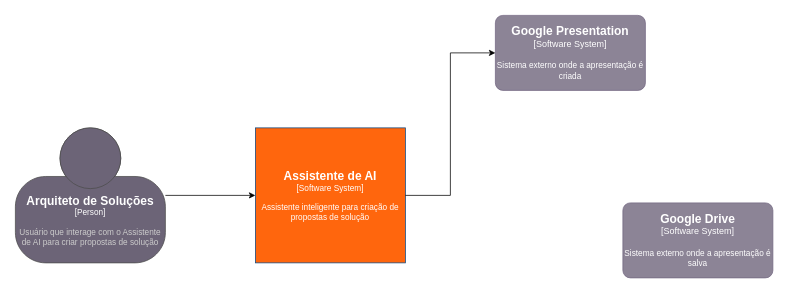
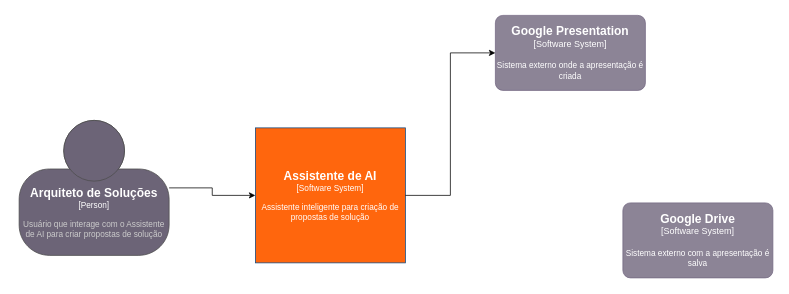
- <mxCell id="2" value="&lt;font style=&quot;font-size: 16px&quot;&gt;&lt;b&gt;Arquiteto de Soluções&lt;/b&gt;&lt;/font&gt;&lt;div&gt;[Person]&lt;/div&gt;&lt;br&gt;&lt;div&gt;&lt;font style=&quot;font-size: 11px&quot;&gt;&lt;font color=&quot;#cccccc&quot;&gt;Usuário que interage com o Assistente de AI para criar propostas de solução&lt;/font&gt;&lt;/div&gt;" style="html=1;fontSize=11;dashed=0;whiteSpace=wrap;fillColor=#6C6477;strokeColor=#4D4D4D;fontColor=#ffffff;shape=mxgraph.c4.person2;align=center;metaEdit=1;points=[[0.5,0,0],[1,0.5,0],[1,0.75,0],[0.75,1,0],[0.5,1,0],[0.25,1,0],[0,0.75,0],[0,0.5,0]];resizable=0;" parent="1" vertex="1"><mxGeometry x="20" y="170" width="200" height="180" as="geometry" /></mxCell>
+ <mxCell id="2" value="&lt;font style=&quot;font-size: 16px&quot;&gt;&lt;b&gt;Arquiteto de Soluções&lt;/b&gt;&lt;/font&gt;&lt;div&gt;[Person]&lt;/div&gt;&lt;br&gt;&lt;div&gt;&lt;font style=&quot;font-size: 11px&quot;&gt;&lt;font color=&quot;#cccccc&quot;&gt;Usuário que interage com o Assistente de AI para criar propostas de solução&lt;/font&gt;&lt;/div&gt;" style="html=1;fontSize=11;dashed=0;whiteSpace=wrap;fillColor=#6C6477;strokeColor=#4D4D4D;fontColor=#ffffff;shape=mxgraph.c4.person2;align=center;metaEdit=1;points=[[0.5,0,0],[1,0.5,0],[1,0.75,0],[0.75,1,0],[0.5,1,0],[0.25,1,0],[0,0.75,0],[0,0.5,0]];resizable=0;" parent="1" vertex="1"><mxGeometry x="25" y="160" width="200" height="180" as="geometry" /></mxCell>
- <mxCell id="5" value="&lt;font style=&quot;font-size: 16px&quot;&gt;&lt;b&gt;Google Drive&lt;/b&gt;&lt;/font&gt;&lt;div&gt;[Software System]&lt;/div&gt;&lt;br&gt;&lt;div&gt;&lt;font style=&quot;font-size: 11px&quot;&gt;&lt;font color=&quot;#fff&quot;&gt;Sistema externo onde a apresentação é salva&lt;/font&gt;&lt;/div&gt;" style="rounded=1;whiteSpace=wrap;html=1;labelBackgroundColor=none;fillColor=#8C8496;fontColor=#ffffff;align=center;arcSize=10;strokeColor=#736782;metaEdit=1;resizable=0;" parent="1" vertex="1"><mxGeometry x="830" y="270" width="200" height="100" as="geometry" /></mxCell>
+ <mxCell id="5" value="&lt;font style=&quot;font-size: 16px&quot;&gt;&lt;b&gt;Google Drive&lt;/b&gt;&lt;/font&gt;&lt;div&gt;[Software System]&lt;/div&gt;&lt;br&gt;&lt;div&gt;&lt;font style=&quot;font-size: 11px&quot;&gt;&lt;font color=&quot;#fff&quot;&gt;Sistema externo com a apresentação é salva&lt;/font&gt;&lt;/div&gt;" style="rounded=1;whiteSpace=wrap;html=1;labelBackgroundColor=none;fillColor=#8C8496;fontColor=#ffffff;align=center;arcSize=10;strokeColor=#736782;metaEdit=1;resizable=0;" parent="1" vertex="1"><mxGeometry x="830" y="270" width="200" height="100" as="geometry" /></mxCell>
